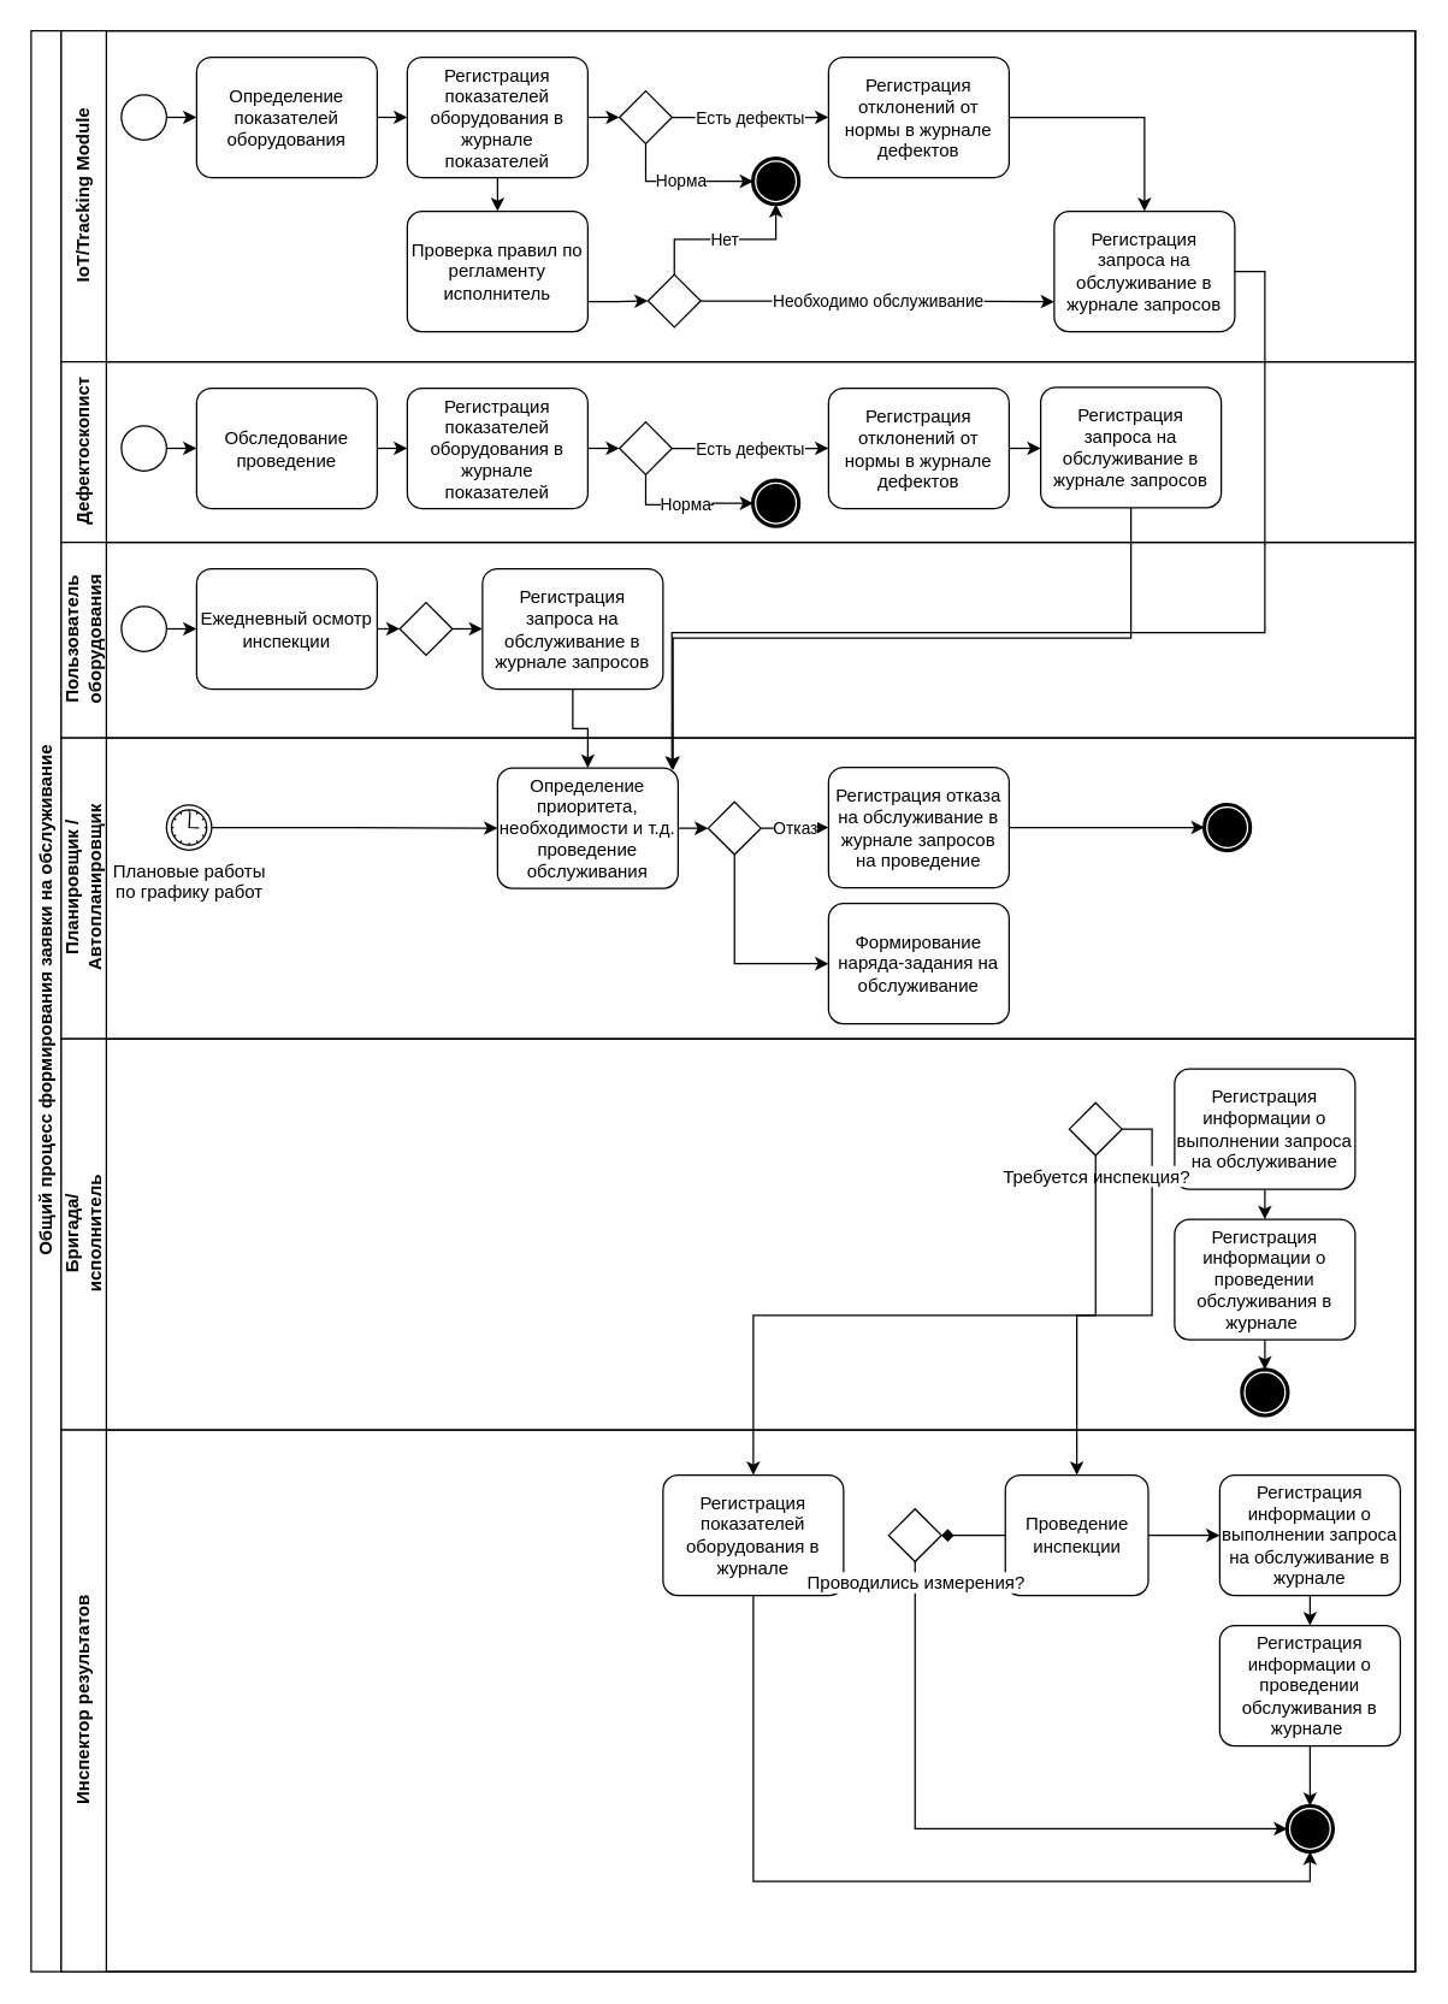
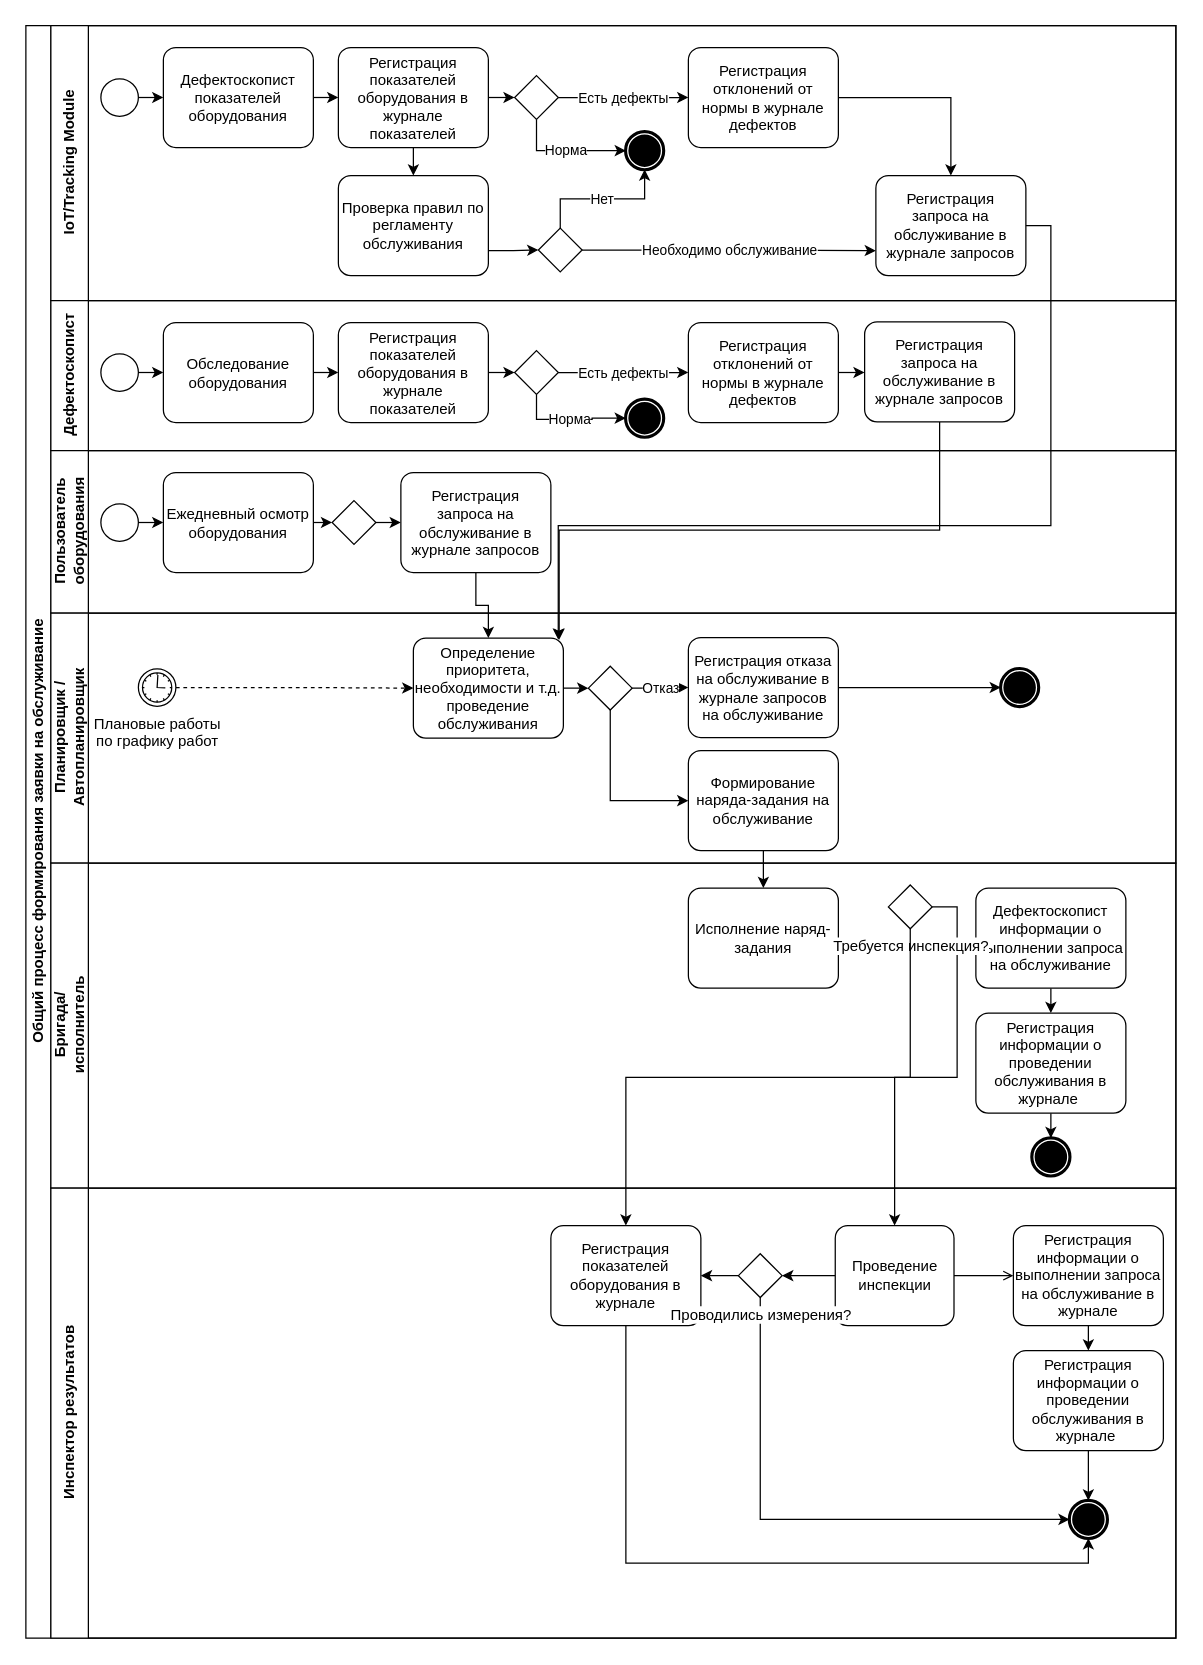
- <mxCell id="7" value="Определение показателей оборудования" style="points=[[0.25,0,0],[0.5,0,0],[0.75,0,0],[1,0.25,0],[1,0.5,0],[1,0.75,0],[0.75,1,0],[0.5,1,0],[0.25,1,0],[0,0.75,0],[0,0.5,0],[0,0.25,0]];shape=mxgraph.bpmn.task;whiteSpace=wrap;rectStyle=rounded;size=10;taskMarker=abstract;" parent="3" vertex="1"><mxGeometry x="90" y="17.5" width="120" height="80" as="geometry" /></mxCell>
+ <mxCell id="7" value="Дефектоскопист показателей оборудования" style="points=[[0.25,0,0],[0.5,0,0],[0.75,0,0],[1,0.25,0],[1,0.5,0],[1,0.75,0],[0.75,1,0],[0.5,1,0],[0.25,1,0],[0,0.75,0],[0,0.5,0],[0,0.25,0]];shape=mxgraph.bpmn.task;whiteSpace=wrap;rectStyle=rounded;size=10;taskMarker=abstract;" parent="3" vertex="1"><mxGeometry x="90" y="17.5" width="120" height="80" as="geometry" /></mxCell>
- <mxCell id="17" value="Проверка правил по регламенту исполнитель" style="points=[[0.25,0,0],[0.5,0,0],[0.75,0,0],[1,0.25,0],[1,0.5,0],[1,0.75,0],[0.75,1,0],[0.5,1,0],[0.25,1,0],[0,0.75,0],[0,0.5,0],[0,0.25,0]];shape=mxgraph.bpmn.task;whiteSpace=wrap;rectStyle=rounded;size=10;taskMarker=abstract;" parent="3" vertex="1"><mxGeometry x="230" y="120" width="120" height="80" as="geometry" /></mxCell>
+ <mxCell id="17" value="Проверка правил по регламенту обслуживания" style="points=[[0.25,0,0],[0.5,0,0],[0.75,0,0],[1,0.25,0],[1,0.5,0],[1,0.75,0],[0.75,1,0],[0.5,1,0],[0.25,1,0],[0,0.75,0],[0,0.5,0],[0,0.25,0]];shape=mxgraph.bpmn.task;whiteSpace=wrap;rectStyle=rounded;size=10;taskMarker=abstract;" parent="3" vertex="1"><mxGeometry x="230" y="120" width="120" height="80" as="geometry" /></mxCell>
- <mxCell id="27" value="Обследование проведение" style="points=[[0.25,0,0],[0.5,0,0],[0.75,0,0],[1,0.25,0],[1,0.5,0],[1,0.75,0],[0.75,1,0],[0.5,1,0],[0.25,1,0],[0,0.75,0],[0,0.5,0],[0,0.25,0]];shape=mxgraph.bpmn.task;whiteSpace=wrap;rectStyle=rounded;size=10;taskMarker=abstract;" parent="23" vertex="1"><mxGeometry x="90" y="17.5" width="120" height="80" as="geometry" /></mxCell>
+ <mxCell id="27" value="Обследование оборудования" style="points=[[0.25,0,0],[0.5,0,0],[0.75,0,0],[1,0.25,0],[1,0.5,0],[1,0.75,0],[0.75,1,0],[0.5,1,0],[0.25,1,0],[0,0.75,0],[0,0.5,0],[0,0.25,0]];shape=mxgraph.bpmn.task;whiteSpace=wrap;rectStyle=rounded;size=10;taskMarker=abstract;" parent="23" vertex="1"><mxGeometry x="90" y="17.5" width="120" height="80" as="geometry" /></mxCell>
- <mxCell id="41" value="Ежедневный осмотр инспекции" style="points=[[0.25,0,0],[0.5,0,0],[0.75,0,0],[1,0.25,0],[1,0.5,0],[1,0.75,0],[0.75,1,0],[0.5,1,0],[0.25,1,0],[0,0.75,0],[0,0.5,0],[0,0.25,0]];shape=mxgraph.bpmn.task;whiteSpace=wrap;rectStyle=rounded;size=10;taskMarker=abstract;" parent="37" vertex="1"><mxGeometry x="90" y="17.5" width="120" height="80" as="geometry" /></mxCell>
+ <mxCell id="41" value="Ежедневный осмотр оборудования" style="points=[[0.25,0,0],[0.5,0,0],[0.75,0,0],[1,0.25,0],[1,0.5,0],[1,0.75,0],[0.75,1,0],[0.5,1,0],[0.25,1,0],[0,0.75,0],[0,0.5,0],[0,0.25,0]];shape=mxgraph.bpmn.task;whiteSpace=wrap;rectStyle=rounded;size=10;taskMarker=abstract;" parent="37" vertex="1"><mxGeometry x="90" y="17.5" width="120" height="80" as="geometry" /></mxCell>
- <mxCell id="59" style="edgeStyle=orthogonalEdgeStyle;rounded=0;orthogonalLoop=1;jettySize=auto;html=1;exitX=1;exitY=0.5;exitDx=0;exitDy=0;exitPerimeter=0;entryX=0;entryY=0.5;entryDx=0;entryDy=0;entryPerimeter=0;" parent="49" source="60" target="51" edge="1"><mxGeometry relative="1" as="geometry" /></mxCell>
+ <mxCell id="59" style="edgeStyle=orthogonalEdgeStyle;rounded=0;orthogonalLoop=1;jettySize=auto;html=1;exitX=1;exitY=0.5;exitDx=0;exitDy=0;exitPerimeter=0;entryX=0;entryY=0.5;entryDx=0;entryDy=0;entryPerimeter=0;dashed=1;" parent="49" source="60" target="51" edge="1"><mxGeometry relative="1" as="geometry" /></mxCell>
- <mxCell id="56" value="Регистрация отказа на обслуживание в журнале запросов на проведение" style="points=[[0.25,0,0],[0.5,0,0],[0.75,0,0],[1,0.25,0],[1,0.5,0],[1,0.75,0],[0.75,1,0],[0.5,1,0],[0.25,1,0],[0,0.75,0],[0,0.5,0],[0,0.25,0]];shape=mxgraph.bpmn.task;whiteSpace=wrap;rectStyle=rounded;size=10;taskMarker=abstract;" parent="49" vertex="1"><mxGeometry x="510" y="19.5" width="120" height="80" as="geometry" /></mxCell>
+ <mxCell id="56" value="Регистрация отказа на обслуживание в журнале запросов на обслуживание" style="points=[[0.25,0,0],[0.5,0,0],[0.75,0,0],[1,0.25,0],[1,0.5,0],[1,0.75,0],[0.75,1,0],[0.5,1,0],[0.25,1,0],[0,0.75,0],[0,0.5,0],[0,0.25,0]];shape=mxgraph.bpmn.task;whiteSpace=wrap;rectStyle=rounded;size=10;taskMarker=abstract;" parent="49" vertex="1"><mxGeometry x="510" y="19.5" width="120" height="80" as="geometry" /></mxCell>
+ <mxCell id="46" style="edgeStyle=orthogonalEdgeStyle;rounded=0;orthogonalLoop=1;jettySize=auto;html=1;exitX=0.5;exitY=1;exitDx=0;exitDy=0;exitPerimeter=0;entryX=0.5;entryY=0;entryDx=0;entryDy=0;entryPerimeter=0;" parent="2" source="58" target="62" edge="1"><mxGeometry relative="1" as="geometry" /></mxCell>
+ <mxCell id="62" value="Исполнение наряд-задания" style="points=[[0.25,0,0],[0.5,0,0],[0.75,0,0],[1,0.25,0],[1,0.5,0],[1,0.75,0],[0.75,1,0],[0.5,1,0],[0.25,1,0],[0,0.75,0],[0,0.5,0],[0,0.25,0]];shape=mxgraph.bpmn.task;whiteSpace=wrap;rectStyle=rounded;size=10;taskMarker=abstract;" parent="61" vertex="1"><mxGeometry x="510" y="20" width="120" height="80" as="geometry" /></mxCell>
- <mxCell id="69" value="Требуется инспекция?" style="points=[[0.25,0.25,0],[0.5,0,0],[0.75,0.25,0],[1,0.5,0],[0.75,0.75,0],[0.5,1,0],[0.25,0.75,0],[0,0.5,0]];shape=mxgraph.bpmn.gateway2;html=1;verticalLabelPosition=bottom;labelBackgroundColor=#ffffff;verticalAlign=top;align=center;perimeter=rhombusPerimeter;outlineConnect=0;outline=none;symbol=none;" parent="61" vertex="1"><mxGeometry x="670" y="42.5" width="35" height="35" as="geometry" /></mxCell>
+ <mxCell id="69" value="Требуется инспекция?" style="points=[[0.25,0.25,0],[0.5,0,0],[0.75,0.25,0],[1,0.5,0],[0.75,0.75,0],[0.5,1,0],[0.25,0.75,0],[0,0.5,0]];shape=mxgraph.bpmn.gateway2;html=1;verticalLabelPosition=bottom;labelBackgroundColor=#ffffff;verticalAlign=top;align=center;perimeter=rhombusPerimeter;outlineConnect=0;outline=none;symbol=none;" parent="61" vertex="1"><mxGeometry x="670" y="17.5" width="35" height="35" as="geometry" /></mxCell>
- <mxCell id="64" value="Регистрация информации о выполнении запроса на обслуживание" style="points=[[0.25,0,0],[0.5,0,0],[0.75,0,0],[1,0.25,0],[1,0.5,0],[1,0.75,0],[0.75,1,0],[0.5,1,0],[0.25,1,0],[0,0.75,0],[0,0.5,0],[0,0.25,0]];shape=mxgraph.bpmn.task;whiteSpace=wrap;rectStyle=rounded;size=10;taskMarker=abstract;" parent="61" vertex="1"><mxGeometry x="740" y="20" width="120" height="80" as="geometry" /></mxCell>
+ <mxCell id="64" value="Дефектоскопист информации о выполнении запроса на обслуживание" style="points=[[0.25,0,0],[0.5,0,0],[0.75,0,0],[1,0.25,0],[1,0.5,0],[1,0.75,0],[0.75,1,0],[0.5,1,0],[0.25,1,0],[0,0.75,0],[0,0.5,0],[0,0.25,0]];shape=mxgraph.bpmn.task;whiteSpace=wrap;rectStyle=rounded;size=10;taskMarker=abstract;" parent="61" vertex="1"><mxGeometry x="740" y="20" width="120" height="80" as="geometry" /></mxCell>
+ <mxCell id="82" style="edgeStyle=orthogonalEdgeStyle;rounded=0;orthogonalLoop=1;jettySize=auto;html=1;exitX=0;exitY=0.5;exitDx=0;exitDy=0;exitPerimeter=0;entryX=1;entryY=0.5;entryDx=0;entryDy=0;entryPerimeter=0;" parent="71" source="84" target="81" edge="1"><mxGeometry relative="1" as="geometry" /></mxCell>
- <mxCell id="78" style="edgeStyle=orthogonalEdgeStyle;rounded=0;orthogonalLoop=1;jettySize=auto;html=1;exitX=0;exitY=0.5;exitDx=0;exitDy=0;exitPerimeter=0;entryX=1;entryY=0.5;entryDx=0;entryDy=0;entryPerimeter=0;endArrow=diamond;" parent="71" source="79" target="84" edge="1"><mxGeometry relative="1" as="geometry" /></mxCell>
+ <mxCell id="78" style="edgeStyle=orthogonalEdgeStyle;rounded=0;orthogonalLoop=1;jettySize=auto;html=1;exitX=0;exitY=0.5;exitDx=0;exitDy=0;exitPerimeter=0;entryX=1;entryY=0.5;entryDx=0;entryDy=0;entryPerimeter=0;" parent="71" source="79" target="84" edge="1"><mxGeometry relative="1" as="geometry" /></mxCell>
- <mxCell id="77" style="edgeStyle=orthogonalEdgeStyle;rounded=0;orthogonalLoop=1;jettySize=auto;html=1;exitX=1;exitY=0.5;exitDx=0;exitDy=0;exitPerimeter=0;entryX=0;entryY=0.5;entryDx=0;entryDy=0;entryPerimeter=0;" parent="71" source="79" target="73" edge="1"><mxGeometry relative="1" as="geometry" /></mxCell>
+ <mxCell id="77" style="edgeStyle=orthogonalEdgeStyle;rounded=0;orthogonalLoop=1;jettySize=auto;html=1;exitX=1;exitY=0.5;exitDx=0;exitDy=0;exitPerimeter=0;entryX=0;entryY=0.5;entryDx=0;entryDy=0;entryPerimeter=0;endArrow=open;" parent="71" source="79" target="73" edge="1"><mxGeometry relative="1" as="geometry" /></mxCell>
